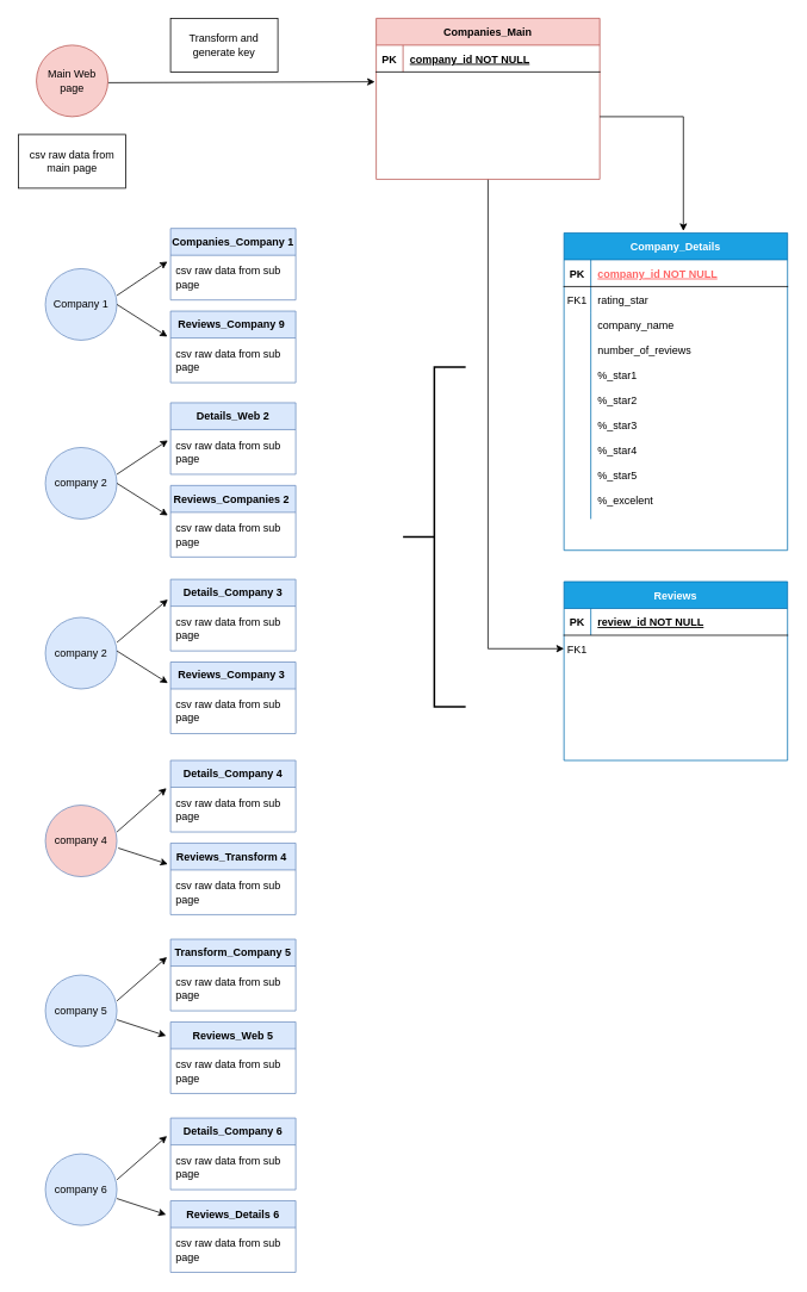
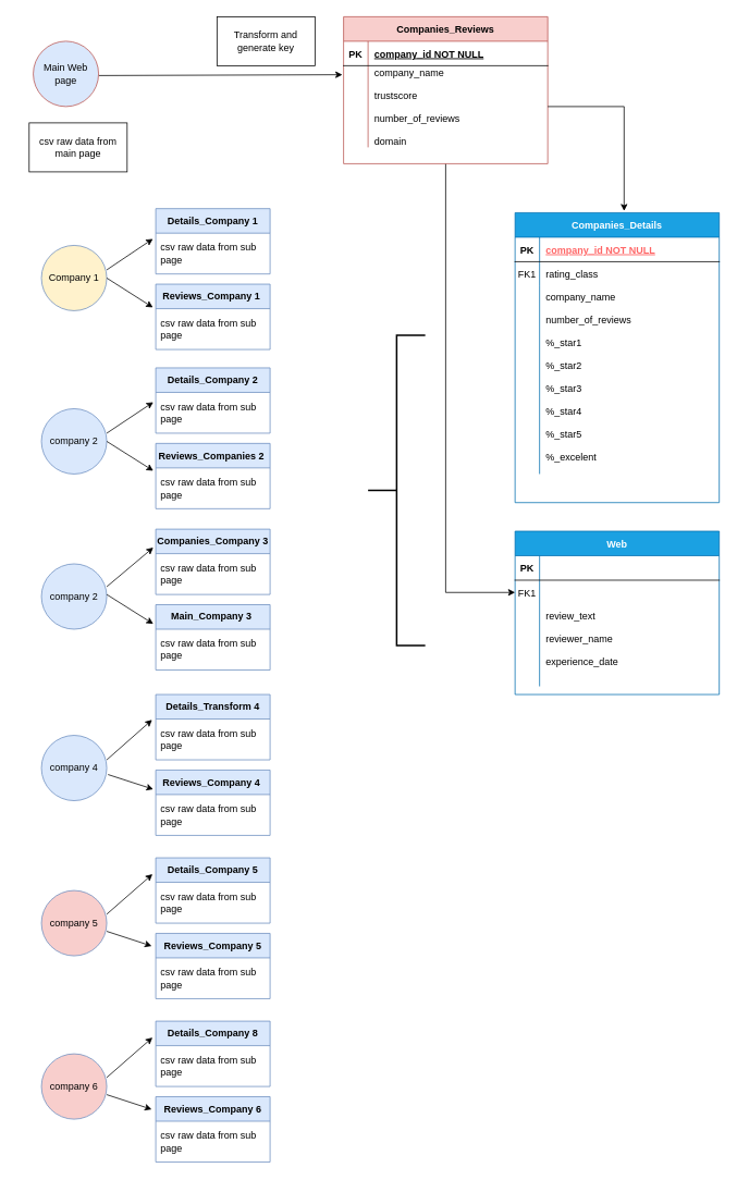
- <mxCell id="22" value="Companies_Main" style="shape=table;startSize=30;container=1;collapsible=1;childLayout=tableLayout;fixedRows=1;rowLines=0;fontStyle=1;align=center;resizeLast=1;labelBackgroundColor=none;fillColor=#f8cecc;strokeColor=#b85450;" parent="1" vertex="1"><mxGeometry x="420" y="20" width="250" height="180" as="geometry" /></mxCell>
+ <mxCell id="22" value="Companies_Reviews" style="shape=table;startSize=30;container=1;collapsible=1;childLayout=tableLayout;fixedRows=1;rowLines=0;fontStyle=1;align=center;resizeLast=1;labelBackgroundColor=none;fillColor=#f8cecc;strokeColor=#b85450;" parent="1" vertex="1"><mxGeometry x="420" y="20" width="250" height="180" as="geometry" /></mxCell>
- <mxCell id="32" value="Transform and generate key" style="rounded=0;whiteSpace=wrap;html=1;labelBackgroundColor=none;" vertex="1" parent="1"><mxGeometry x="190" y="20" width="120" height="60" as="geometry" /></mxCell>
+ <mxCell id="32" value="Transform and generate key" style="rounded=0;whiteSpace=wrap;html=1;labelBackgroundColor=none;" vertex="1" parent="1"><mxGeometry x="265" y="20" width="120" height="60" as="geometry" /></mxCell>
- <mxCell id="29" value="Main Web page" style="ellipse;whiteSpace=wrap;html=1;aspect=fixed;labelBackgroundColor=none;fillColor=#f8cecc;strokeColor=#b85450;" vertex="1" parent="1"><mxGeometry x="40" y="50" width="80" height="80" as="geometry" /></mxCell>
+ <mxCell id="29" value="Main Web page" style="ellipse;whiteSpace=wrap;html=1;aspect=fixed;labelBackgroundColor=none;fillColor=#dae8fc;strokeColor=#b85450;" vertex="1" parent="1"><mxGeometry x="40" y="50" width="80" height="80" as="geometry" /></mxCell>
+ <mxCell id="28" value="company_name&#10;&#10;trustscore&#10;&#10;number_of_reviews&#10;&#10;domain" style="shape=partialRectangle;overflow=hidden;connectable=0;fillColor=none;top=0;left=0;bottom=0;right=0;align=left;spacingLeft=6;labelBackgroundColor=none;" parent="26" vertex="1"><mxGeometry x="30" width="220" height="100" as="geometry"><mxRectangle width="220" height="100" as="alternateBounds" /></mxGeometry></mxCell>
- <mxCell id="31" value="csv raw data from main page" style="rounded=0;whiteSpace=wrap;html=1;labelBackgroundColor=none;" vertex="1" parent="1"><mxGeometry x="20" y="150" width="120" height="60" as="geometry" /></mxCell>
+ <mxCell id="31" value="csv raw data from main page" style="rounded=0;whiteSpace=wrap;html=1;labelBackgroundColor=none;" vertex="1" parent="1"><mxGeometry x="35" y="150" width="120" height="60" as="geometry" /></mxCell>
- <mxCell id="38" value="&lt;b&gt;Companies_Company 1&lt;/b&gt;" style="swimlane;fontStyle=0;childLayout=stackLayout;horizontal=1;startSize=30;horizontalStack=0;resizeParent=1;resizeParentMax=0;resizeLast=0;collapsible=1;marginBottom=0;whiteSpace=wrap;html=1;labelBackgroundColor=none;fillColor=#dae8fc;strokeColor=#6c8ebf;" vertex="1" parent="1"><mxGeometry x="190" y="255" width="140" height="80" as="geometry" /></mxCell>
+ <mxCell id="38" value="&lt;b&gt;Details_Company 1&lt;/b&gt;" style="swimlane;fontStyle=0;childLayout=stackLayout;horizontal=1;startSize=30;horizontalStack=0;resizeParent=1;resizeParentMax=0;resizeLast=0;collapsible=1;marginBottom=0;whiteSpace=wrap;html=1;labelBackgroundColor=none;fillColor=#dae8fc;strokeColor=#6c8ebf;" vertex="1" parent="1"><mxGeometry x="190" y="255" width="140" height="80" as="geometry" /></mxCell>
- <mxCell id="2" value="Company_Details" style="shape=table;startSize=30;container=1;collapsible=1;childLayout=tableLayout;fixedRows=1;rowLines=0;fontStyle=1;align=center;resizeLast=1;labelBackgroundColor=none;fillColor=#1ba1e2;fontColor=#ffffff;strokeColor=#006EAF;" parent="1" vertex="1"><mxGeometry x="630" y="260" width="250" height="355" as="geometry" /></mxCell>
+ <mxCell id="2" value="Companies_Details" style="shape=table;startSize=30;container=1;collapsible=1;childLayout=tableLayout;fixedRows=1;rowLines=0;fontStyle=1;align=center;resizeLast=1;labelBackgroundColor=none;fillColor=#1ba1e2;fontColor=#ffffff;strokeColor=#006EAF;" parent="1" vertex="1"><mxGeometry x="630" y="260" width="250" height="355" as="geometry" /></mxCell>
- <mxCell id="8" value="rating_star" style="shape=partialRectangle;overflow=hidden;connectable=0;fillColor=none;top=0;left=0;bottom=0;right=0;align=left;spacingLeft=6;labelBackgroundColor=none;" parent="6" vertex="1"><mxGeometry x="30" width="220" height="30" as="geometry"><mxRectangle width="220" height="30" as="alternateBounds" /></mxGeometry></mxCell>
+ <mxCell id="8" value="rating_class" style="shape=partialRectangle;overflow=hidden;connectable=0;fillColor=none;top=0;left=0;bottom=0;right=0;align=left;spacingLeft=6;labelBackgroundColor=none;" parent="6" vertex="1"><mxGeometry x="30" width="220" height="30" as="geometry"><mxRectangle width="220" height="30" as="alternateBounds" /></mxGeometry></mxCell>
- <mxCell id="33" value="Company 1" style="ellipse;whiteSpace=wrap;html=1;aspect=fixed;labelBackgroundColor=none;fillColor=#dae8fc;strokeColor=#6c8ebf;" vertex="1" parent="1"><mxGeometry x="50" y="300" width="80" height="80" as="geometry" /></mxCell>
+ <mxCell id="33" value="Company 1" style="ellipse;whiteSpace=wrap;html=1;aspect=fixed;labelBackgroundColor=none;fillColor=#fff2cc;strokeColor=#6c8ebf;" vertex="1" parent="1"><mxGeometry x="50" y="300" width="80" height="80" as="geometry" /></mxCell>
- <mxCell id="40" value="&lt;b&gt;Reviews_Company 9&amp;nbsp;&lt;/b&gt;" style="swimlane;fontStyle=0;childLayout=stackLayout;horizontal=1;startSize=30;horizontalStack=0;resizeParent=1;resizeParentMax=0;resizeLast=0;collapsible=1;marginBottom=0;whiteSpace=wrap;html=1;labelBackgroundColor=none;fillColor=#dae8fc;strokeColor=#6c8ebf;" vertex="1" parent="1"><mxGeometry x="190" y="347.5" width="140" height="80" as="geometry" /></mxCell>
+ <mxCell id="40" value="&lt;b&gt;Reviews_Company 1&amp;nbsp;&lt;/b&gt;" style="swimlane;fontStyle=0;childLayout=stackLayout;horizontal=1;startSize=30;horizontalStack=0;resizeParent=1;resizeParentMax=0;resizeLast=0;collapsible=1;marginBottom=0;whiteSpace=wrap;html=1;labelBackgroundColor=none;fillColor=#dae8fc;strokeColor=#6c8ebf;" vertex="1" parent="1"><mxGeometry x="190" y="347.5" width="140" height="80" as="geometry" /></mxCell>
- <mxCell id="42" value="&lt;b&gt;Details_Web 2&lt;/b&gt;" style="swimlane;fontStyle=0;childLayout=stackLayout;horizontal=1;startSize=30;horizontalStack=0;resizeParent=1;resizeParentMax=0;resizeLast=0;collapsible=1;marginBottom=0;whiteSpace=wrap;html=1;labelBackgroundColor=none;fillColor=#dae8fc;strokeColor=#6c8ebf;" vertex="1" parent="1"><mxGeometry x="190" y="450" width="140" height="80" as="geometry" /></mxCell>
+ <mxCell id="42" value="&lt;b&gt;Details_Company 2&lt;/b&gt;" style="swimlane;fontStyle=0;childLayout=stackLayout;horizontal=1;startSize=30;horizontalStack=0;resizeParent=1;resizeParentMax=0;resizeLast=0;collapsible=1;marginBottom=0;whiteSpace=wrap;html=1;labelBackgroundColor=none;fillColor=#dae8fc;strokeColor=#6c8ebf;" vertex="1" parent="1"><mxGeometry x="190" y="450" width="140" height="80" as="geometry" /></mxCell>
- <mxCell id="46" value="Details_Company 3" style="swimlane;fontStyle=1;childLayout=stackLayout;horizontal=1;startSize=30;horizontalStack=0;resizeParent=1;resizeParentMax=0;resizeLast=0;collapsible=1;marginBottom=0;whiteSpace=wrap;html=1;labelBackgroundColor=none;fillColor=#dae8fc;strokeColor=#6c8ebf;" vertex="1" parent="1"><mxGeometry x="190" y="647.5" width="140" height="80" as="geometry" /></mxCell>
+ <mxCell id="46" value="Companies_Company 3" style="swimlane;fontStyle=1;childLayout=stackLayout;horizontal=1;startSize=30;horizontalStack=0;resizeParent=1;resizeParentMax=0;resizeLast=0;collapsible=1;marginBottom=0;whiteSpace=wrap;html=1;labelBackgroundColor=none;fillColor=#dae8fc;strokeColor=#6c8ebf;" vertex="1" parent="1"><mxGeometry x="190" y="647.5" width="140" height="80" as="geometry" /></mxCell>
- <mxCell id="12" value="Reviews" style="shape=table;startSize=30;container=1;collapsible=1;childLayout=tableLayout;fixedRows=1;rowLines=0;fontStyle=1;align=center;resizeLast=1;labelBackgroundColor=none;fillColor=#1ba1e2;fontColor=#ffffff;strokeColor=#006EAF;" parent="1" vertex="1"><mxGeometry x="630" y="650" width="250" height="200" as="geometry" /></mxCell>
+ <mxCell id="12" value="Web" style="shape=table;startSize=30;container=1;collapsible=1;childLayout=tableLayout;fixedRows=1;rowLines=0;fontStyle=1;align=center;resizeLast=1;labelBackgroundColor=none;fillColor=#1ba1e2;fontColor=#ffffff;strokeColor=#006EAF;" parent="1" vertex="1"><mxGeometry x="630" y="650" width="250" height="200" as="geometry" /></mxCell>
- <mxCell id="15" value="review_id NOT NULL " style="shape=partialRectangle;overflow=hidden;connectable=0;fillColor=none;top=0;left=0;bottom=0;right=0;align=left;spacingLeft=6;fontStyle=5;labelBackgroundColor=none;" parent="13" vertex="1"><mxGeometry x="30" width="220" height="30" as="geometry"><mxRectangle width="220" height="30" as="alternateBounds" /></mxGeometry></mxCell>
- <mxCell id="48" value="Reviews_Company 3&amp;nbsp;" style="swimlane;fontStyle=1;childLayout=stackLayout;horizontal=1;startSize=30;horizontalStack=0;resizeParent=1;resizeParentMax=0;resizeLast=0;collapsible=1;marginBottom=0;whiteSpace=wrap;html=1;labelBackgroundColor=none;fillColor=#dae8fc;strokeColor=#6c8ebf;" vertex="1" parent="1"><mxGeometry x="190" y="740" width="140" height="80" as="geometry" /></mxCell>
+ <mxCell id="48" value="Main_Company 3&amp;nbsp;" style="swimlane;fontStyle=1;childLayout=stackLayout;horizontal=1;startSize=30;horizontalStack=0;resizeParent=1;resizeParentMax=0;resizeLast=0;collapsible=1;marginBottom=0;whiteSpace=wrap;html=1;labelBackgroundColor=none;fillColor=#dae8fc;strokeColor=#6c8ebf;" vertex="1" parent="1"><mxGeometry x="190" y="740" width="140" height="80" as="geometry" /></mxCell>
+ <mxCell id="20" value="review_text&#10;&#10;reviewer_name&#10;&#10;experience_date" style="shape=partialRectangle;overflow=hidden;connectable=0;fillColor=none;top=0;left=0;bottom=0;right=0;align=left;spacingLeft=6;verticalAlign=top;labelBackgroundColor=none;" parent="18" vertex="1"><mxGeometry x="30" width="220" height="100" as="geometry"><mxRectangle width="220" height="100" as="alternateBounds" /></mxGeometry></mxCell>
- <mxCell id="50" value="Details_Company 4" style="swimlane;fontStyle=1;childLayout=stackLayout;horizontal=1;startSize=30;horizontalStack=0;resizeParent=1;resizeParentMax=0;resizeLast=0;collapsible=1;marginBottom=0;whiteSpace=wrap;html=1;labelBackgroundColor=none;fillColor=#dae8fc;strokeColor=#6c8ebf;" vertex="1" parent="1"><mxGeometry x="190" y="850" width="140" height="80" as="geometry" /></mxCell>
+ <mxCell id="50" value="Details_Transform 4" style="swimlane;fontStyle=1;childLayout=stackLayout;horizontal=1;startSize=30;horizontalStack=0;resizeParent=1;resizeParentMax=0;resizeLast=0;collapsible=1;marginBottom=0;whiteSpace=wrap;html=1;labelBackgroundColor=none;fillColor=#dae8fc;strokeColor=#6c8ebf;" vertex="1" parent="1"><mxGeometry x="190" y="850" width="140" height="80" as="geometry" /></mxCell>
- <mxCell id="35" value="company 4" style="ellipse;whiteSpace=wrap;html=1;aspect=fixed;labelBackgroundColor=none;fillColor=#f8cecc;strokeColor=#6c8ebf;" vertex="1" parent="1"><mxGeometry x="50" y="900" width="80" height="80" as="geometry" /></mxCell>
+ <mxCell id="35" value="company 4" style="ellipse;whiteSpace=wrap;html=1;aspect=fixed;labelBackgroundColor=none;fillColor=#dae8fc;strokeColor=#6c8ebf;" vertex="1" parent="1"><mxGeometry x="50" y="900" width="80" height="80" as="geometry" /></mxCell>
- <mxCell id="52" value="Reviews_Transform 4&amp;nbsp;" style="swimlane;fontStyle=1;childLayout=stackLayout;horizontal=1;startSize=30;horizontalStack=0;resizeParent=1;resizeParentMax=0;resizeLast=0;collapsible=1;marginBottom=0;whiteSpace=wrap;html=1;labelBackgroundColor=none;fillColor=#dae8fc;strokeColor=#6c8ebf;" vertex="1" parent="1"><mxGeometry x="190" y="942.5" width="140" height="80" as="geometry" /></mxCell>
+ <mxCell id="52" value="Reviews_Company 4&amp;nbsp;" style="swimlane;fontStyle=1;childLayout=stackLayout;horizontal=1;startSize=30;horizontalStack=0;resizeParent=1;resizeParentMax=0;resizeLast=0;collapsible=1;marginBottom=0;whiteSpace=wrap;html=1;labelBackgroundColor=none;fillColor=#dae8fc;strokeColor=#6c8ebf;" vertex="1" parent="1"><mxGeometry x="190" y="942.5" width="140" height="80" as="geometry" /></mxCell>
- <mxCell id="54" value="Transform_Company 5" style="swimlane;fontStyle=1;childLayout=stackLayout;horizontal=1;startSize=30;horizontalStack=0;resizeParent=1;resizeParentMax=0;resizeLast=0;collapsible=1;marginBottom=0;whiteSpace=wrap;html=1;labelBackgroundColor=none;fillColor=#dae8fc;strokeColor=#6c8ebf;" vertex="1" parent="1"><mxGeometry x="190" y="1050" width="140" height="80" as="geometry" /></mxCell>
+ <mxCell id="54" value="Details_Company 5" style="swimlane;fontStyle=1;childLayout=stackLayout;horizontal=1;startSize=30;horizontalStack=0;resizeParent=1;resizeParentMax=0;resizeLast=0;collapsible=1;marginBottom=0;whiteSpace=wrap;html=1;labelBackgroundColor=none;fillColor=#dae8fc;strokeColor=#6c8ebf;" vertex="1" parent="1"><mxGeometry x="190" y="1050" width="140" height="80" as="geometry" /></mxCell>
- <mxCell id="36" value="company 5" style="ellipse;whiteSpace=wrap;html=1;aspect=fixed;labelBackgroundColor=none;fillColor=#dae8fc;strokeColor=#6c8ebf;" vertex="1" parent="1"><mxGeometry x="50" y="1090" width="80" height="80" as="geometry" /></mxCell>
+ <mxCell id="36" value="company 5" style="ellipse;whiteSpace=wrap;html=1;aspect=fixed;labelBackgroundColor=none;fillColor=#f8cecc;strokeColor=#6c8ebf;" vertex="1" parent="1"><mxGeometry x="50" y="1090" width="80" height="80" as="geometry" /></mxCell>
- <mxCell id="56" value="Reviews_Web 5" style="swimlane;fontStyle=1;childLayout=stackLayout;horizontal=1;startSize=30;horizontalStack=0;resizeParent=1;resizeParentMax=0;resizeLast=0;collapsible=1;marginBottom=0;whiteSpace=wrap;html=1;labelBackgroundColor=none;fillColor=#dae8fc;strokeColor=#6c8ebf;" vertex="1" parent="1"><mxGeometry x="190" y="1142.5" width="140" height="80" as="geometry" /></mxCell>
+ <mxCell id="56" value="Reviews_Company 5" style="swimlane;fontStyle=1;childLayout=stackLayout;horizontal=1;startSize=30;horizontalStack=0;resizeParent=1;resizeParentMax=0;resizeLast=0;collapsible=1;marginBottom=0;whiteSpace=wrap;html=1;labelBackgroundColor=none;fillColor=#dae8fc;strokeColor=#6c8ebf;" vertex="1" parent="1"><mxGeometry x="190" y="1142.5" width="140" height="80" as="geometry" /></mxCell>
- <mxCell id="58" value="Details_Company 6" style="swimlane;fontStyle=1;childLayout=stackLayout;horizontal=1;startSize=30;horizontalStack=0;resizeParent=1;resizeParentMax=0;resizeLast=0;collapsible=1;marginBottom=0;whiteSpace=wrap;html=1;labelBackgroundColor=none;fillColor=#dae8fc;strokeColor=#6c8ebf;" vertex="1" parent="1"><mxGeometry x="190" y="1250" width="140" height="80" as="geometry" /></mxCell>
+ <mxCell id="58" value="Details_Company 8" style="swimlane;fontStyle=1;childLayout=stackLayout;horizontal=1;startSize=30;horizontalStack=0;resizeParent=1;resizeParentMax=0;resizeLast=0;collapsible=1;marginBottom=0;whiteSpace=wrap;html=1;labelBackgroundColor=none;fillColor=#dae8fc;strokeColor=#6c8ebf;" vertex="1" parent="1"><mxGeometry x="190" y="1250" width="140" height="80" as="geometry" /></mxCell>
- <mxCell id="37" value="company 6" style="ellipse;whiteSpace=wrap;html=1;aspect=fixed;labelBackgroundColor=none;fillColor=#dae8fc;strokeColor=#6c8ebf;" vertex="1" parent="1"><mxGeometry x="50" y="1290" width="80" height="80" as="geometry" /></mxCell>
+ <mxCell id="37" value="company 6" style="ellipse;whiteSpace=wrap;html=1;aspect=fixed;labelBackgroundColor=none;fillColor=#f8cecc;strokeColor=#6c8ebf;" vertex="1" parent="1"><mxGeometry x="50" y="1290" width="80" height="80" as="geometry" /></mxCell>
- <mxCell id="60" value="Reviews_Details 6" style="swimlane;fontStyle=1;childLayout=stackLayout;horizontal=1;startSize=30;horizontalStack=0;resizeParent=1;resizeParentMax=0;resizeLast=0;collapsible=1;marginBottom=0;whiteSpace=wrap;html=1;labelBackgroundColor=none;fillColor=#dae8fc;strokeColor=#6c8ebf;" vertex="1" parent="1"><mxGeometry x="190" y="1342.5" width="140" height="80" as="geometry" /></mxCell>
+ <mxCell id="60" value="Reviews_Company 6" style="swimlane;fontStyle=1;childLayout=stackLayout;horizontal=1;startSize=30;horizontalStack=0;resizeParent=1;resizeParentMax=0;resizeLast=0;collapsible=1;marginBottom=0;whiteSpace=wrap;html=1;labelBackgroundColor=none;fillColor=#dae8fc;strokeColor=#6c8ebf;" vertex="1" parent="1"><mxGeometry x="190" y="1342.5" width="140" height="80" as="geometry" /></mxCell>
